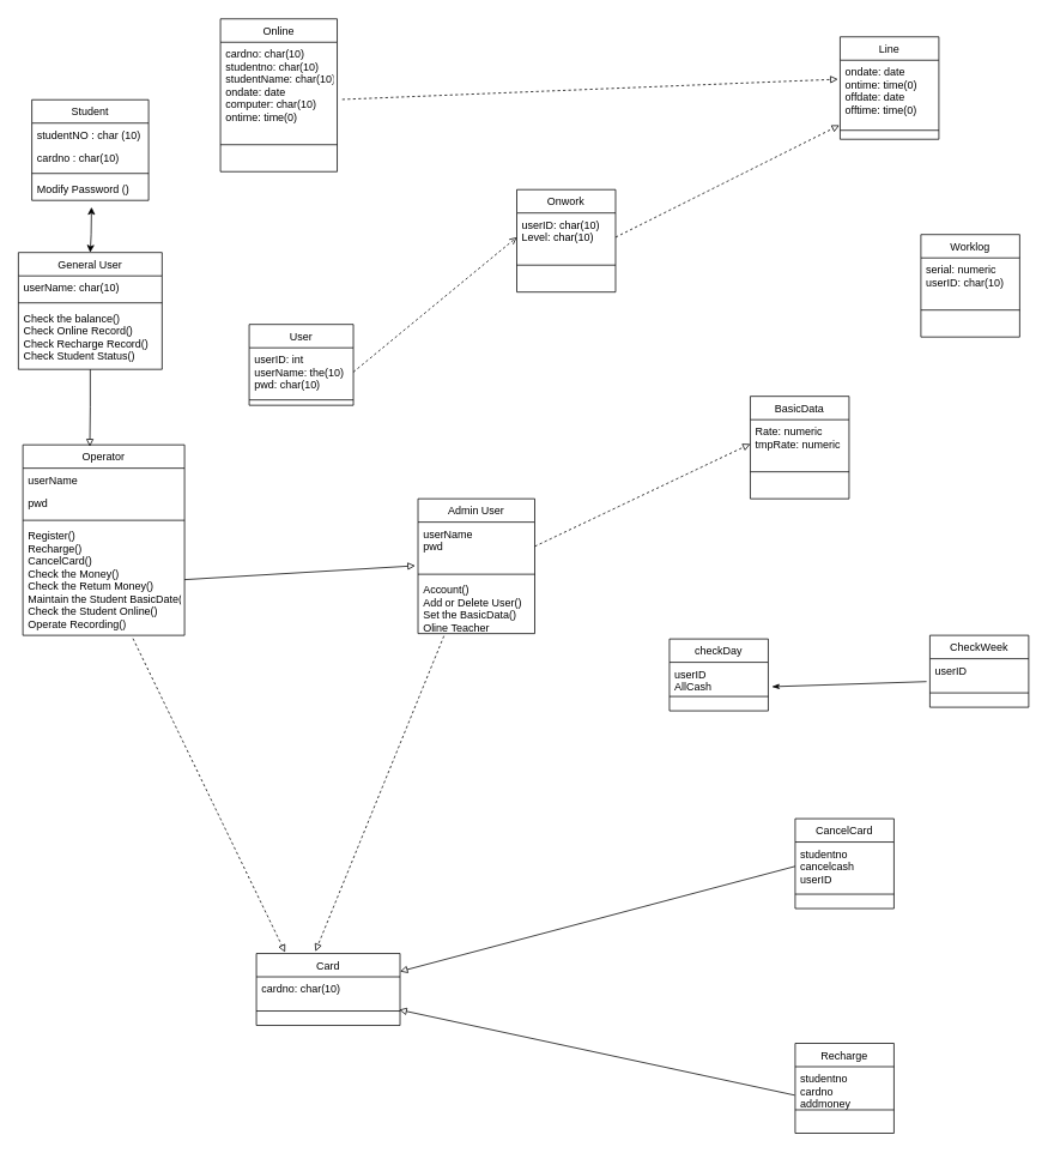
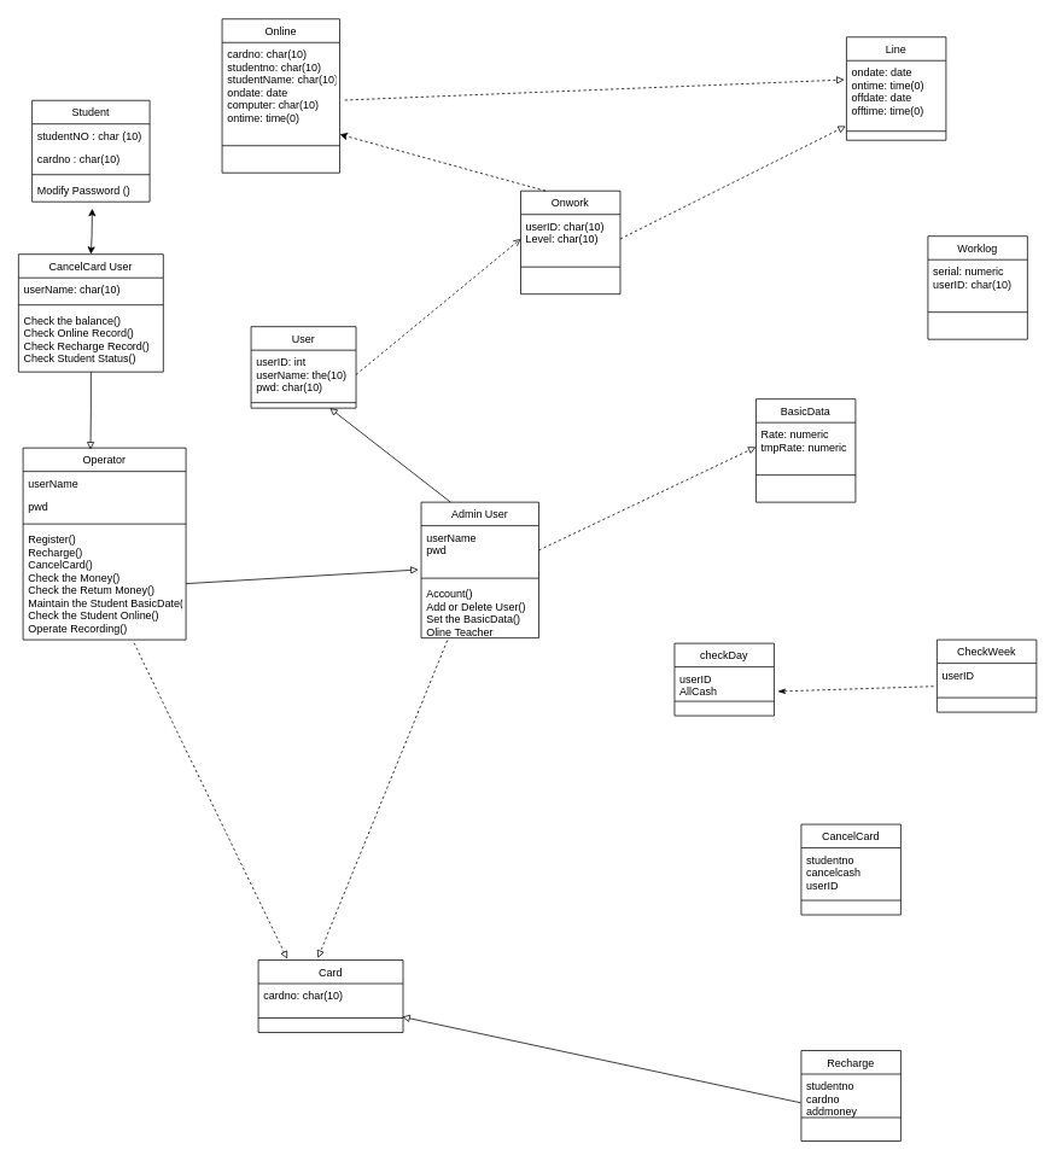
+ <mxCell id="59" value="" style="endArrow=classic;html=1;rounded=0;exitX=0.25;exitY=0;exitDx=0;exitDy=0;entryX=1;entryY=0.75;entryDx=0;entryDy=0;dashed=1;" edge="1" parent="1" source="22" target="16"><mxGeometry width="50" height="50" relative="1" as="geometry"><mxPoint x="645" y="480" as="sourcePoint" /><mxPoint x="695" y="430" as="targetPoint" /></mxGeometry></mxCell>
- <mxCell id="7" value="General User" style="swimlane;fontStyle=0;align=center;verticalAlign=top;childLayout=stackLayout;horizontal=1;startSize=26;horizontalStack=0;resizeParent=1;resizeLast=0;collapsible=1;marginBottom=0;rounded=0;shadow=0;strokeWidth=1;" parent="1" vertex="1"><mxGeometry x="20" y="280" width="160" height="130" as="geometry"><mxRectangle x="130" y="380" width="160" height="26" as="alternateBounds" /></mxGeometry></mxCell>
+ <mxCell id="7" value="CancelCard User" style="swimlane;fontStyle=0;align=center;verticalAlign=top;childLayout=stackLayout;horizontal=1;startSize=26;horizontalStack=0;resizeParent=1;resizeLast=0;collapsible=1;marginBottom=0;rounded=0;shadow=0;strokeWidth=1;" parent="1" vertex="1"><mxGeometry x="20" y="280" width="160" height="130" as="geometry"><mxRectangle x="130" y="380" width="160" height="26" as="alternateBounds" /></mxGeometry></mxCell>
+ <mxCell id="56" value="" style="endArrow=block;html=1;rounded=0;exitX=0.25;exitY=0;exitDx=0;exitDy=0;entryX=0.75;entryY=1;entryDx=0;entryDy=0;endFill=0;" edge="1" parent="1" source="25" target="19"><mxGeometry width="50" height="50" relative="1" as="geometry"><mxPoint x="285" y="600" as="sourcePoint" /><mxPoint x="335" y="550" as="targetPoint" /></mxGeometry></mxCell>
- <mxCell id="62" value="" style="endArrow=classicThin;html=1;rounded=0;entryX=1.037;entryY=0.798;entryDx=0;entryDy=0;entryPerimeter=0;exitX=-0.034;exitY=0.749;exitDx=0;exitDy=0;exitPerimeter=0;dashed=0;endFill=1;" edge="1" parent="1" source="42" target="45"><mxGeometry width="50" height="50" relative="1" as="geometry"><mxPoint x="865" y="960" as="sourcePoint" /><mxPoint x="915" y="910" as="targetPoint" /></mxGeometry></mxCell>
+ <mxCell id="62" value="" style="endArrow=classicThin;html=1;rounded=0;entryX=1.037;entryY=0.798;entryDx=0;entryDy=0;entryPerimeter=0;exitX=-0.034;exitY=0.749;exitDx=0;exitDy=0;exitPerimeter=0;dashed=1;endFill=1;" edge="1" parent="1" source="42" target="45"><mxGeometry width="50" height="50" relative="1" as="geometry"><mxPoint x="865" y="960" as="sourcePoint" /><mxPoint x="915" y="910" as="targetPoint" /></mxGeometry></mxCell>
- <mxCell id="57" value="" style="endArrow=block;html=1;rounded=0;exitX=0;exitY=0.5;exitDx=0;exitDy=0;entryX=1;entryY=0.25;entryDx=0;entryDy=0;endFill=0;" edge="1" parent="1" source="48" target="29"><mxGeometry width="50" height="50" relative="1" as="geometry"><mxPoint x="645" y="960" as="sourcePoint" /><mxPoint x="695" y="910" as="targetPoint" /></mxGeometry></mxCell>
